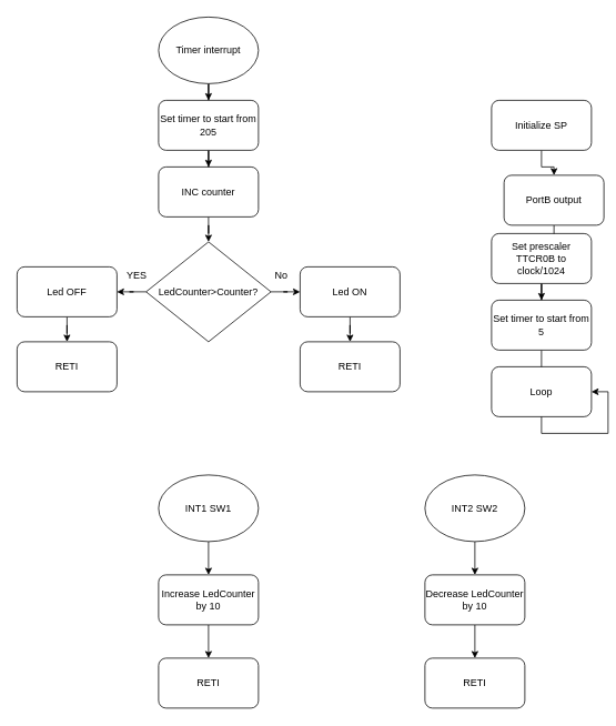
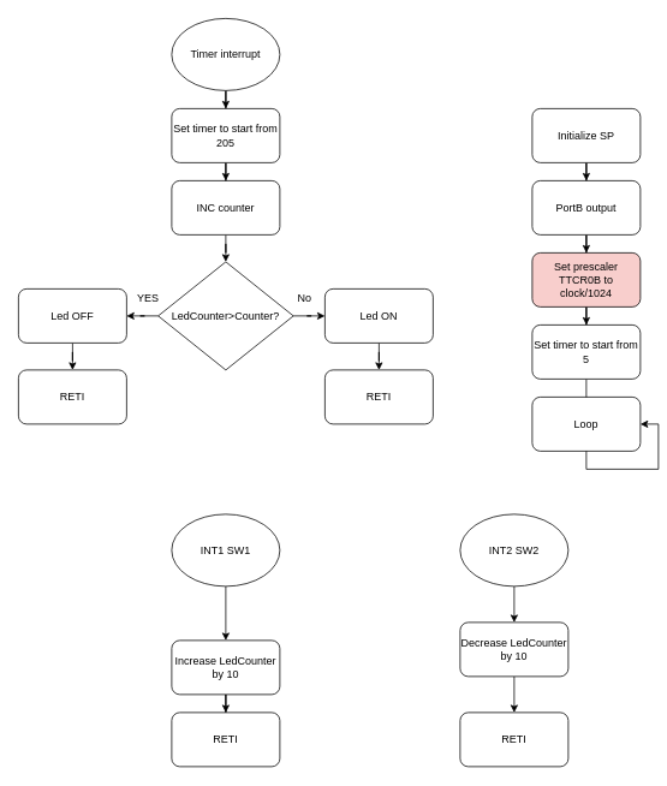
- <mxCell id="5" value="PortB output" style="rounded=1;whiteSpace=wrap;html=1;" parent="1" vertex="1"><mxGeometry x="605" y="210" width="120" height="60" as="geometry" /></mxCell>
+ <mxCell id="5" value="PortB output" style="rounded=1;whiteSpace=wrap;html=1;" parent="1" vertex="1"><mxGeometry x="590" y="200" width="120" height="60" as="geometry" /></mxCell>
- <mxCell id="7" value="Set prescaler TTCR0B to clock/1024" style="rounded=1;whiteSpace=wrap;html=1;" parent="1" vertex="1"><mxGeometry x="590" y="280" width="120" height="60" as="geometry" /></mxCell>
+ <mxCell id="7" value="Set prescaler TTCR0B to clock/1024" style="rounded=1;whiteSpace=wrap;html=1;fillColor=#f8cecc;" parent="1" vertex="1"><mxGeometry x="590" y="280" width="120" height="60" as="geometry" /></mxCell>
- <mxCell id="34" value="Increase LedCounter by 10" style="rounded=1;whiteSpace=wrap;html=1;" vertex="1" parent="1"><mxGeometry x="190" y="690" width="120" height="60" as="geometry" /></mxCell>
+ <mxCell id="34" value="Increase LedCounter by 10" style="rounded=1;whiteSpace=wrap;html=1;" vertex="1" parent="1"><mxGeometry x="190" y="710" width="120" height="60" as="geometry" /></mxCell>
